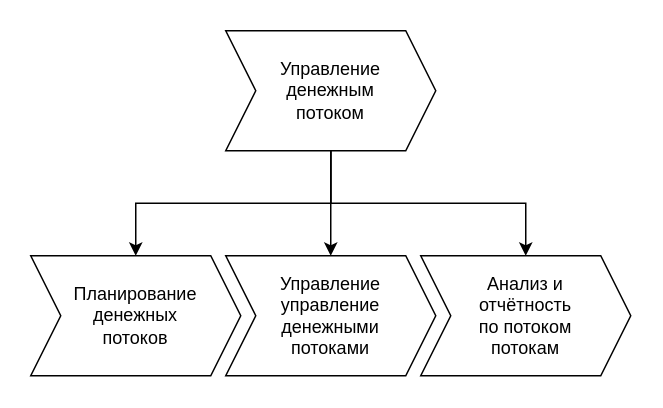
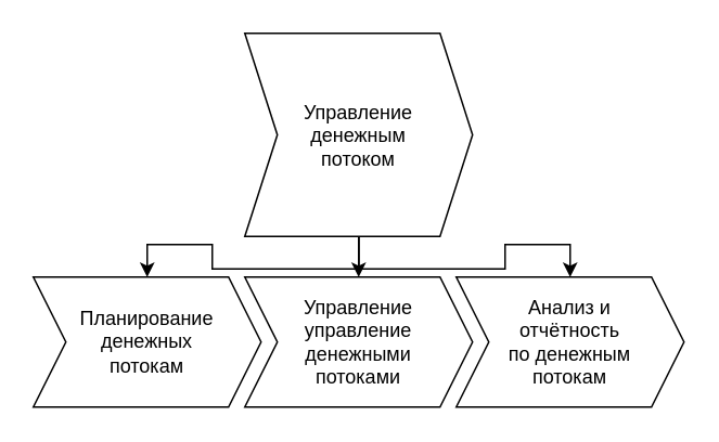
- <mxCell id="5" value="Управление &lt;br&gt;денежным &lt;br&gt;потоком" style="shape=step;perimeter=stepPerimeter;whiteSpace=wrap;html=1;fixedSize=1;" parent="1" vertex="1"><mxGeometry x="150" width="140" height="80" as="geometry" y="20" /></mxCell>
+ <mxCell id="5" value="Управление &lt;br&gt;денежным &lt;br&gt;потоком" style="shape=step;perimeter=stepPerimeter;whiteSpace=wrap;html=1;fixedSize=1;" parent="1" vertex="1"><mxGeometry x="150" y="20" width="140" height="125" as="geometry" /></mxCell>
- <mxCell id="6" value="Планирование&lt;br&gt;денежных&lt;br&gt;потоков" style="shape=step;perimeter=stepPerimeter;whiteSpace=wrap;html=1;fixedSize=1;" parent="1" vertex="1"><mxGeometry y="170" width="140" height="80" as="geometry" x="20" /></mxCell>
+ <mxCell id="6" value="Планирование&lt;br&gt;денежных&lt;br&gt;потокам" style="shape=step;perimeter=stepPerimeter;whiteSpace=wrap;html=1;fixedSize=1;" parent="1" vertex="1"><mxGeometry y="170" width="140" height="80" as="geometry" x="20" /></mxCell>
- <mxCell id="8" value="Анализ и&lt;br&gt;отчётность&lt;br&gt;по потоком&lt;br&gt;потокам" style="shape=step;perimeter=stepPerimeter;whiteSpace=wrap;html=1;fixedSize=1;" parent="1" vertex="1"><mxGeometry x="280" y="170" width="140" height="80" as="geometry" /></mxCell>
+ <mxCell id="8" value="Анализ и&lt;br&gt;отчётность&lt;br&gt;по денежным&lt;br&gt;потокам" style="shape=step;perimeter=stepPerimeter;whiteSpace=wrap;html=1;fixedSize=1;" parent="1" vertex="1"><mxGeometry x="280" y="170" width="140" height="80" as="geometry" /></mxCell>
